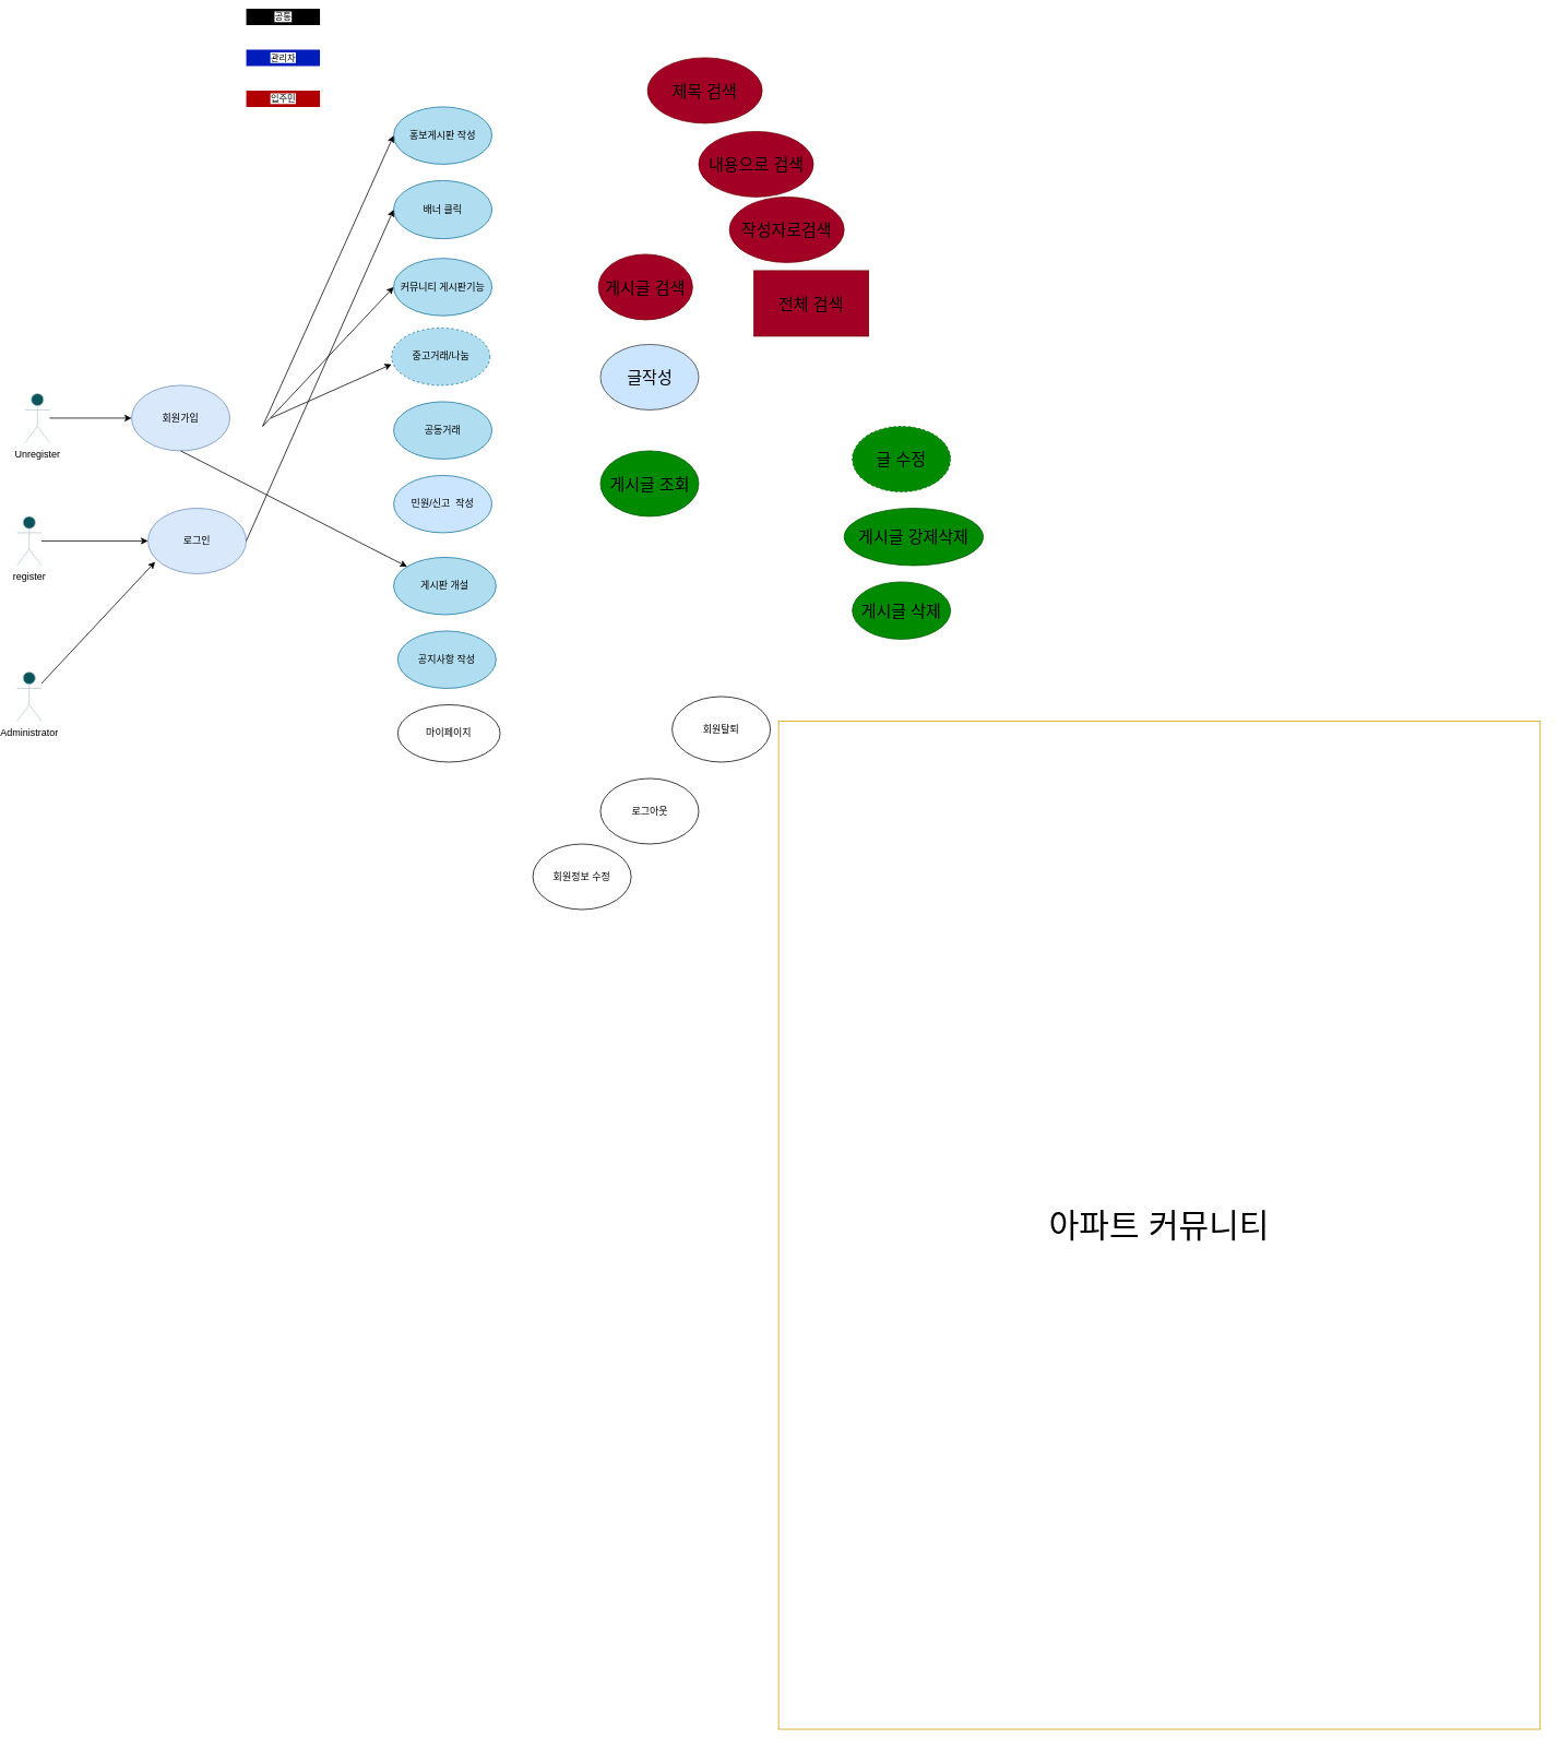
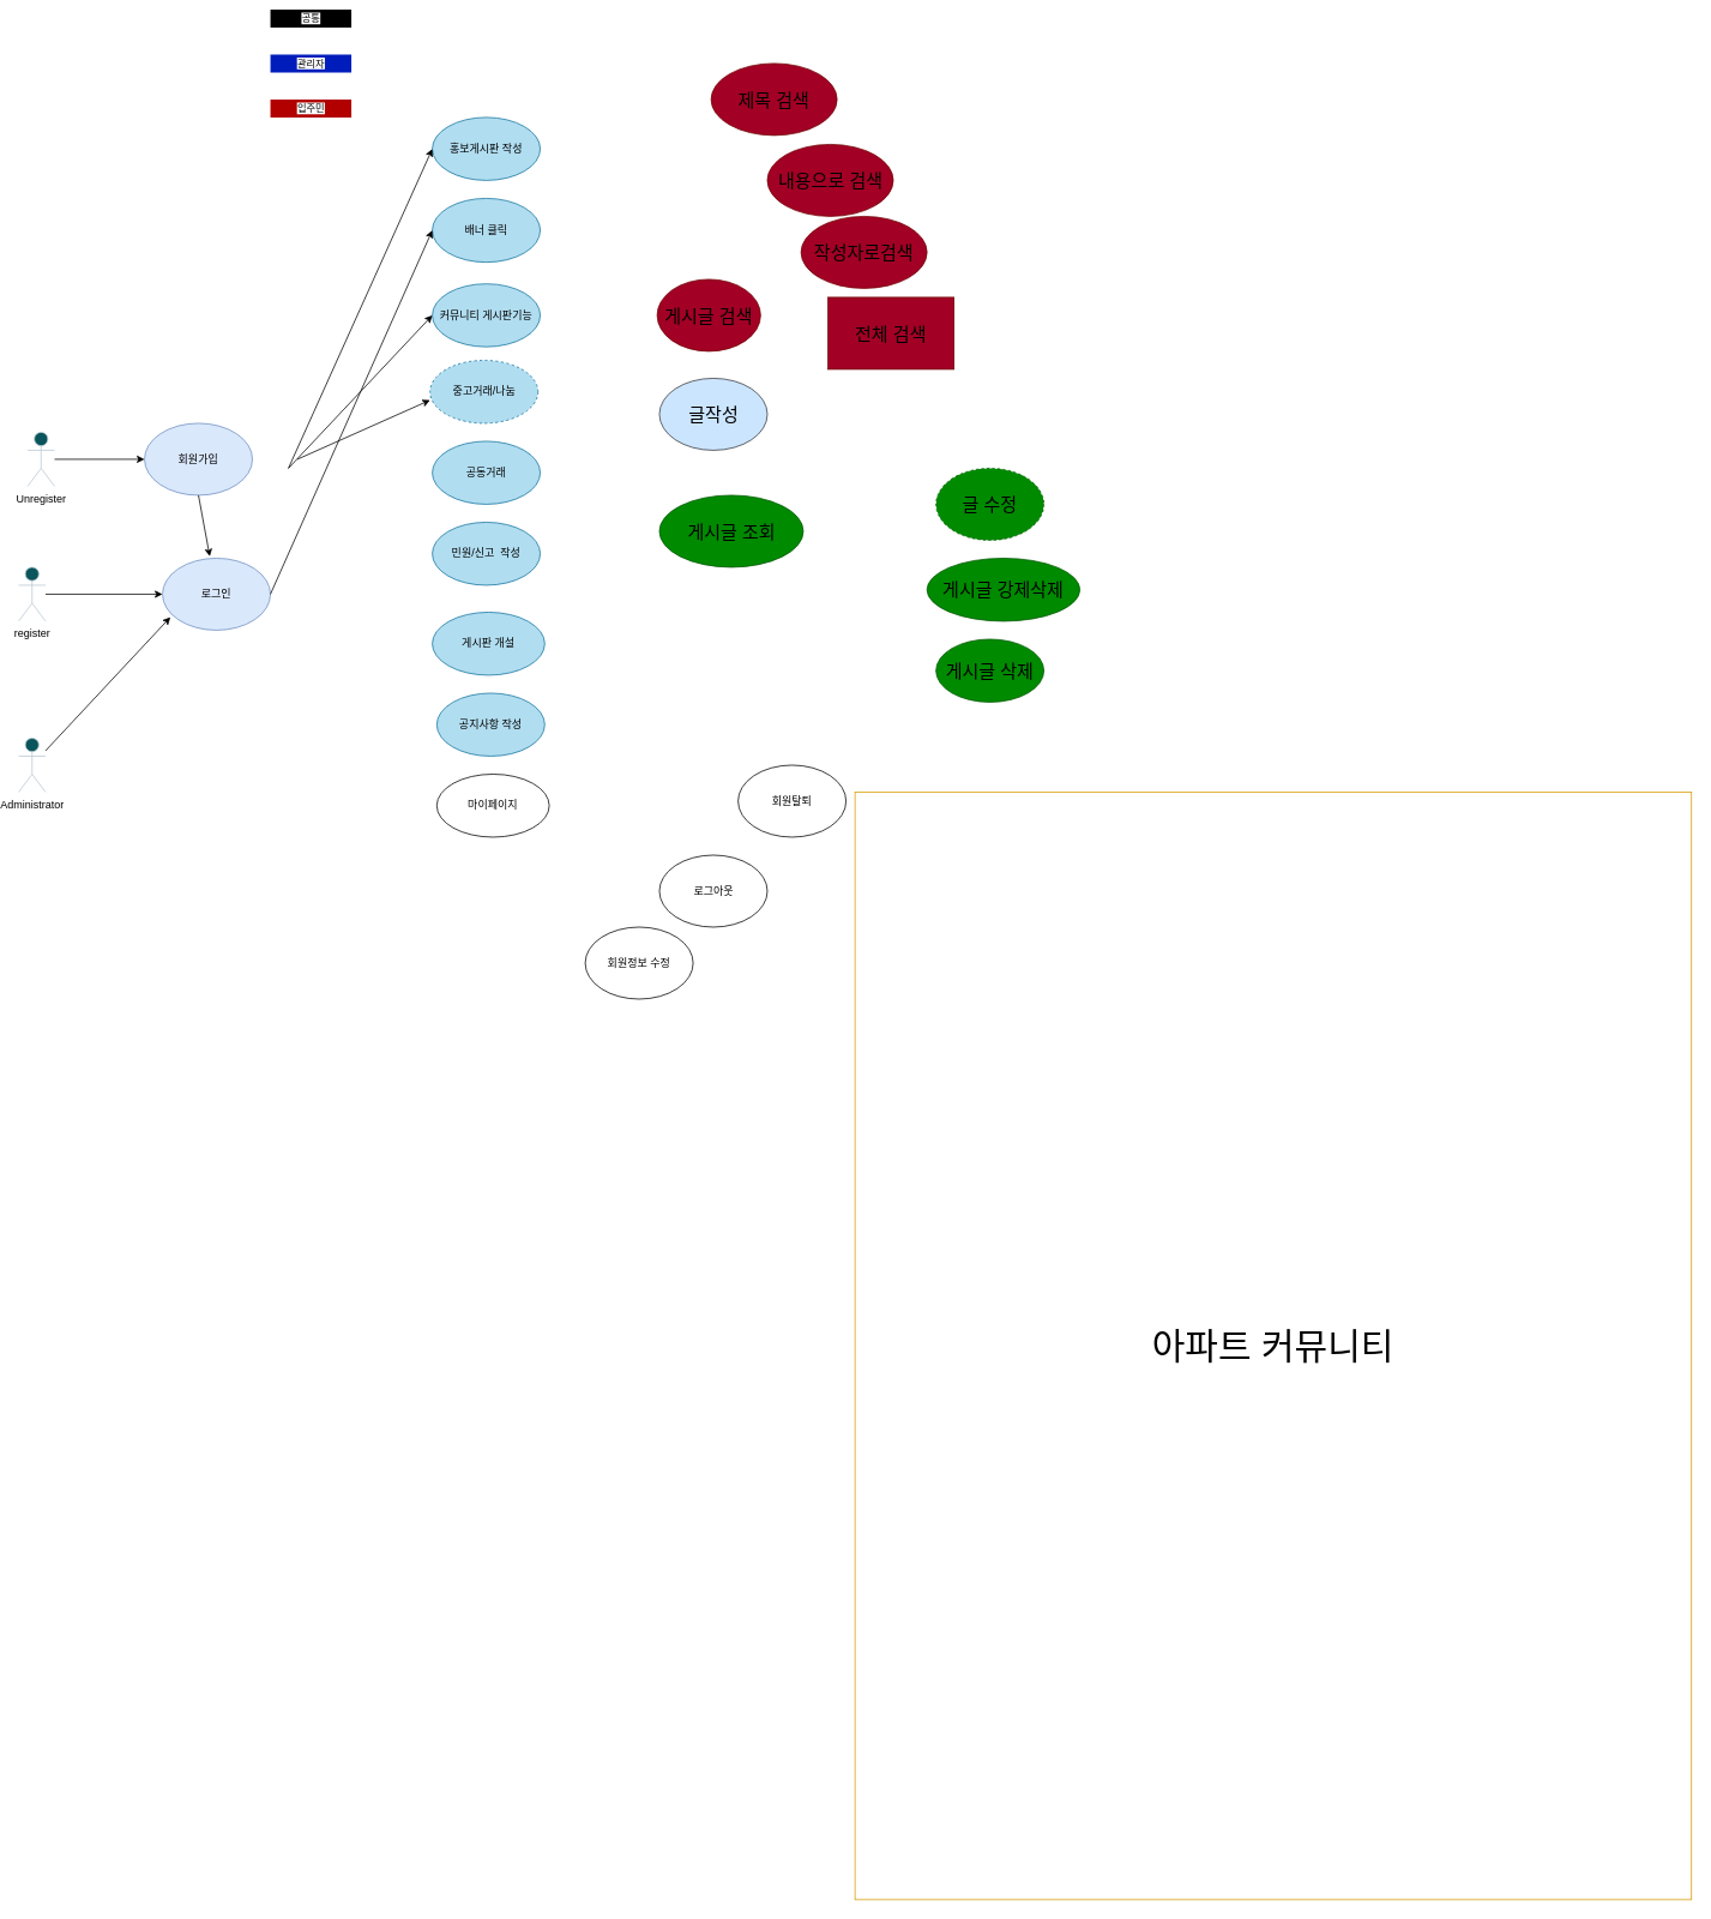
- <mxCell id="14" value="게시글 조회" style="ellipse;whiteSpace=wrap;html=1;strokeColor=#005700;fillColor=#008a00;movable=1;resizable=1;rotatable=1;deletable=1;editable=1;locked=0;connectable=1;fontColor=#000000;fontSize=20;" parent="1" vertex="1"><mxGeometry x="732.5" y="550" width="120" height="80" as="geometry" /></mxCell>
+ <mxCell id="14" value="게시글 조회" style="ellipse;whiteSpace=wrap;html=1;strokeColor=#005700;fillColor=#008a00;movable=1;resizable=1;rotatable=1;deletable=1;editable=1;locked=0;connectable=1;fontColor=#000000;fontSize=20;" parent="1" vertex="1"><mxGeometry x="732.5" y="550" width="160" height="80" as="geometry" /></mxCell>
- <mxCell id="4" value="민원/신고&amp;nbsp; 작성" style="ellipse;whiteSpace=wrap;html=1;strokeColor=#10739e;fillColor=#cce5ff;movable=1;resizable=1;rotatable=1;deletable=1;editable=1;locked=0;connectable=1;" parent="1" vertex="1"><mxGeometry x="480" y="580" width="120" height="70" as="geometry" /></mxCell>
+ <mxCell id="4" value="민원/신고&amp;nbsp; 작성" style="ellipse;whiteSpace=wrap;html=1;strokeColor=#10739e;fillColor=#b1ddf0;movable=1;resizable=1;rotatable=1;deletable=1;editable=1;locked=0;connectable=1;" parent="1" vertex="1"><mxGeometry x="480" y="580" width="120" height="70" as="geometry" /></mxCell>
- <mxCell id="30" value="" style="endArrow=classic;html=1;rounded=0;exitX=0.5;exitY=1;exitDx=0;exitDy=0;" edge="1" parent="1" source="27" target="23"><mxGeometry width="50" height="50" relative="1" as="geometry"><mxPoint x="320" y="660" as="sourcePoint" /><mxPoint x="370" y="610" as="targetPoint" /></mxGeometry></mxCell>
+ <mxCell id="30" value="" style="endArrow=classic;html=1;rounded=0;entryX=0.438;entryY=-0.025;entryDx=0;entryDy=0;exitX=0.5;exitY=1;exitDx=0;exitDy=0;entryPerimeter=0;" edge="1" parent="1" source="27" target="9"><mxGeometry width="50" height="50" relative="1" as="geometry"><mxPoint x="320" y="660" as="sourcePoint" /><mxPoint x="370" y="610" as="targetPoint" /></mxGeometry></mxCell>
